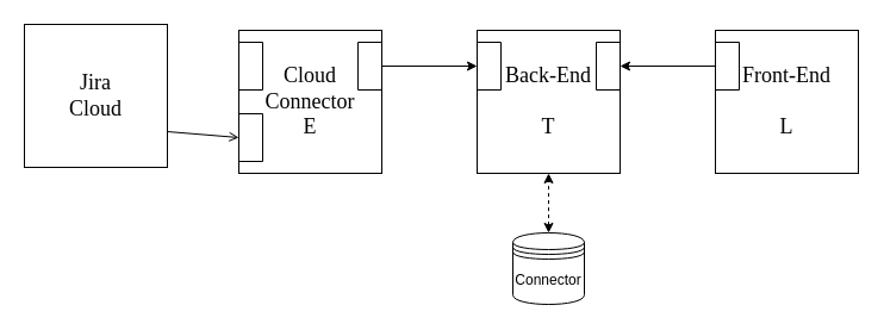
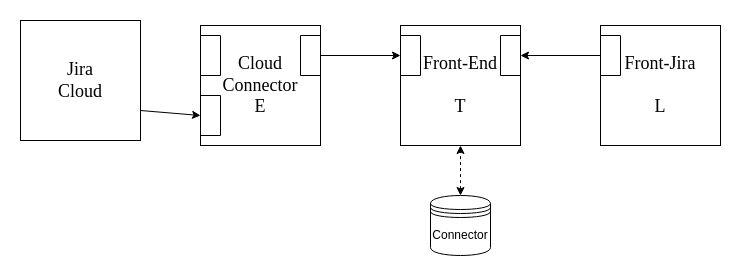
- <mxCell id="4" value="&lt;font style=&quot;font-size: 18px;&quot; face=&quot;Times New Roman&quot;&gt;Back-End&lt;br&gt;&lt;br&gt;T&lt;/font&gt;" style="whiteSpace=wrap;html=1;aspect=fixed;" parent="1" vertex="1"><mxGeometry x="400" y="25" width="120" height="120" as="geometry" /></mxCell>
+ <mxCell id="4" value="&lt;font style=&quot;font-size: 18px;&quot; face=&quot;Times New Roman&quot;&gt;Front-End&lt;br&gt;&lt;br&gt;T&lt;/font&gt;" style="whiteSpace=wrap;html=1;aspect=fixed;" parent="1" vertex="1"><mxGeometry x="400" y="25" width="120" height="120" as="geometry" /></mxCell>
- <mxCell id="5" value="&lt;font style=&quot;font-size: 18px;&quot; face=&quot;Times New Roman&quot;&gt;Front-End&lt;br&gt;&lt;br&gt;L&lt;/font&gt;" style="whiteSpace=wrap;html=1;aspect=fixed;" parent="1" vertex="1"><mxGeometry x="600" y="25" width="120" height="120" as="geometry" /></mxCell>
+ <mxCell id="5" value="&lt;font style=&quot;font-size: 18px;&quot; face=&quot;Times New Roman&quot;&gt;Front-Jira&lt;br&gt;&lt;br&gt;L&lt;/font&gt;" style="whiteSpace=wrap;html=1;aspect=fixed;" parent="1" vertex="1"><mxGeometry x="600" y="25" width="120" height="120" as="geometry" /></mxCell>
- <mxCell id="12" value="" style="endArrow=open;html=1;rounded=0;entryX=0;entryY=0.75;entryDx=0;entryDy=0;exitX=1;exitY=0.75;exitDx=0;exitDy=0;" parent="1" source="2" target="3" edge="1"><mxGeometry width="50" height="50" relative="1" as="geometry"><mxPoint x="120" y="85" as="sourcePoint" /><mxPoint x="170" y="35" as="targetPoint" /></mxGeometry></mxCell>
+ <mxCell id="12" value="" style="endArrow=classic;html=1;rounded=0;entryX=0;entryY=0.75;entryDx=0;entryDy=0;exitX=1;exitY=0.75;exitDx=0;exitDy=0;" parent="1" source="2" target="3" edge="1"><mxGeometry width="50" height="50" relative="1" as="geometry"><mxPoint x="120" y="85" as="sourcePoint" /><mxPoint x="170" y="35" as="targetPoint" /></mxGeometry></mxCell>
